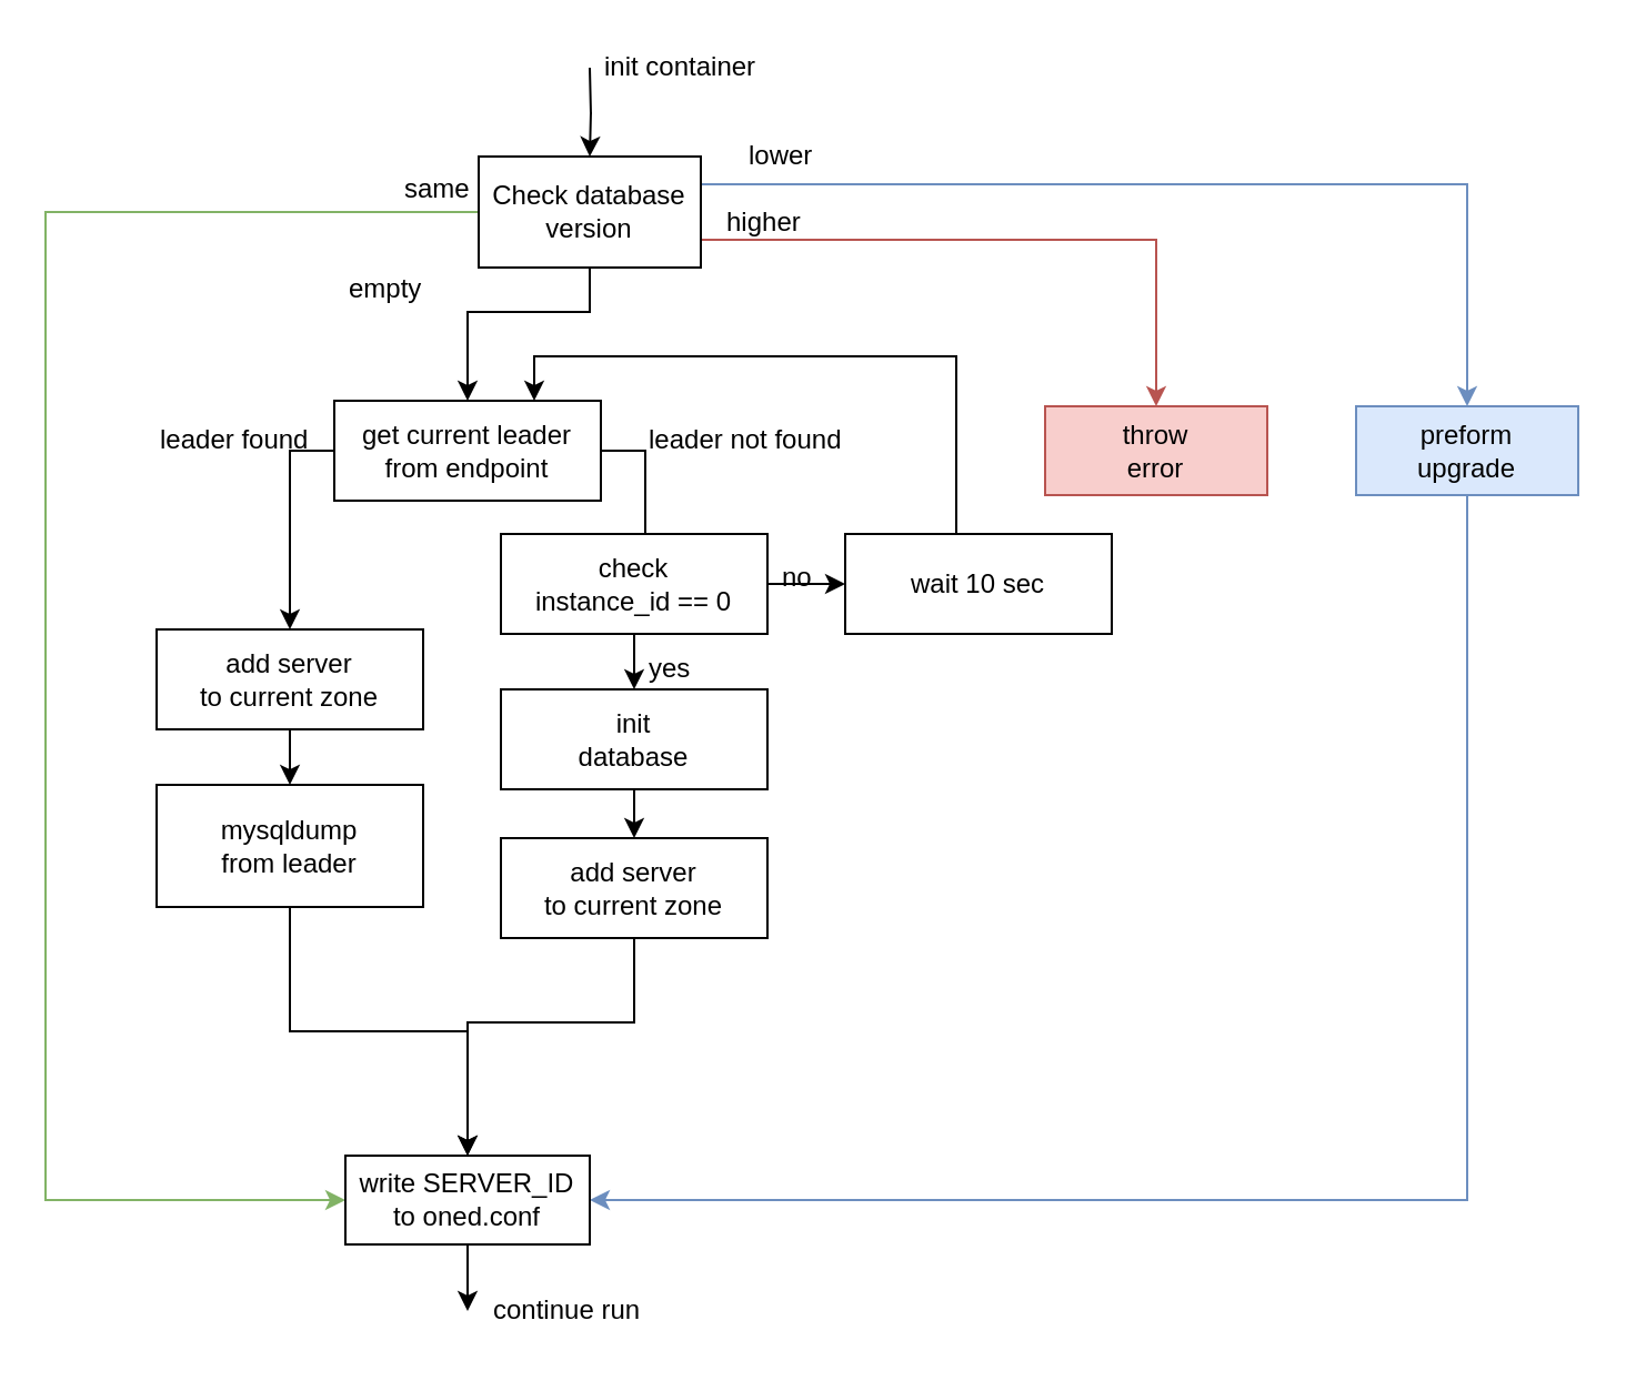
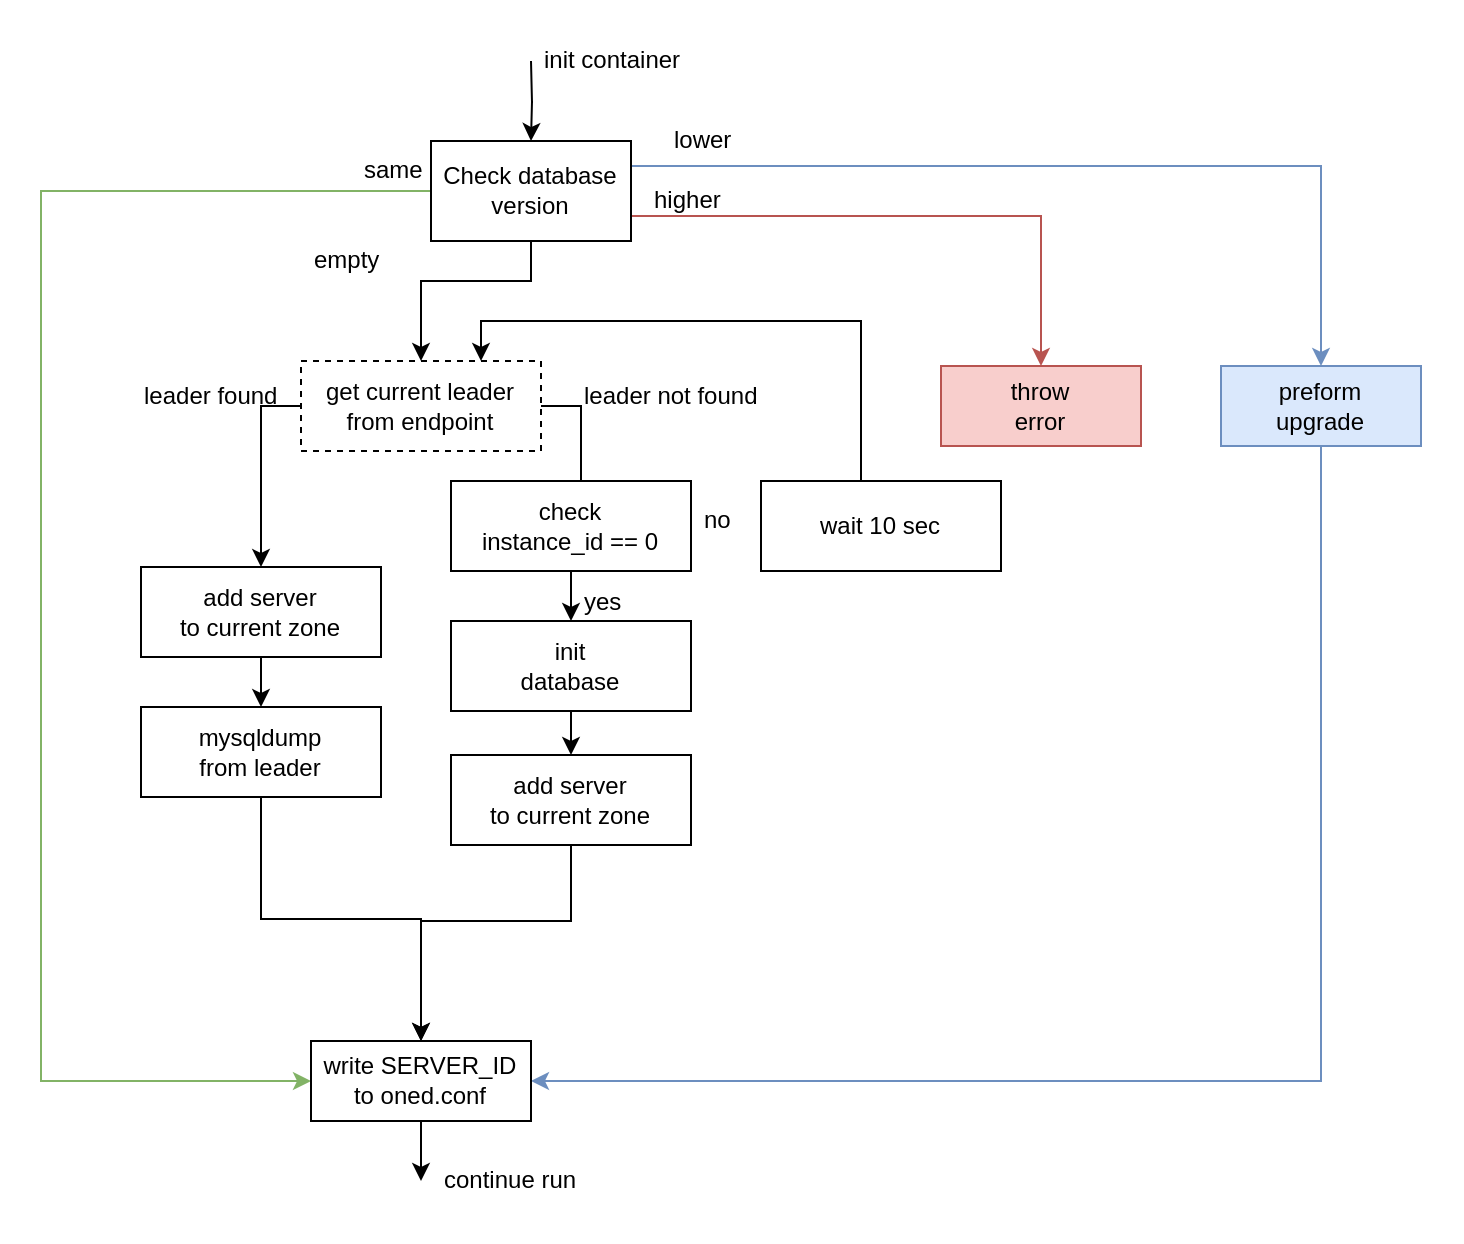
- <mxCell id="18" value="&lt;div&gt;get current leader from endpoint&lt;br&gt;&lt;/div&gt;" style="rounded=0;whiteSpace=wrap;html=1;" parent="1" vertex="1"><mxGeometry x="150" y="180" width="120" height="45" as="geometry" /></mxCell>
+ <mxCell id="18" value="&lt;div&gt;get current leader from endpoint&lt;br&gt;&lt;/div&gt;" style="rounded=0;whiteSpace=wrap;html=1;dashed=1;" parent="1" vertex="1"><mxGeometry x="150" y="180" width="120" height="45" as="geometry" /></mxCell>
- <mxCell id="22" style="edgeStyle=orthogonalEdgeStyle;rounded=0;orthogonalLoop=1;jettySize=auto;html=1;exitX=1;exitY=0.5;exitDx=0;exitDy=0;" parent="1" source="23" target="29" edge="1"><mxGeometry relative="1" as="geometry" /></mxCell>
- <mxCell id="20" value="&lt;div&gt;mysqldump&lt;/div&gt;&lt;div&gt; from leader&lt;/div&gt;" style="rounded=0;whiteSpace=wrap;html=1;" parent="1" vertex="1"><mxGeometry x="70" y="353" width="120" height="55" as="geometry" /></mxCell>
+ <mxCell id="20" value="&lt;div&gt;mysqldump&lt;/div&gt;&lt;div&gt; from leader&lt;/div&gt;" style="rounded=0;whiteSpace=wrap;html=1;" parent="1" vertex="1"><mxGeometry x="70" y="353" width="120" height="45" as="geometry" /></mxCell>
